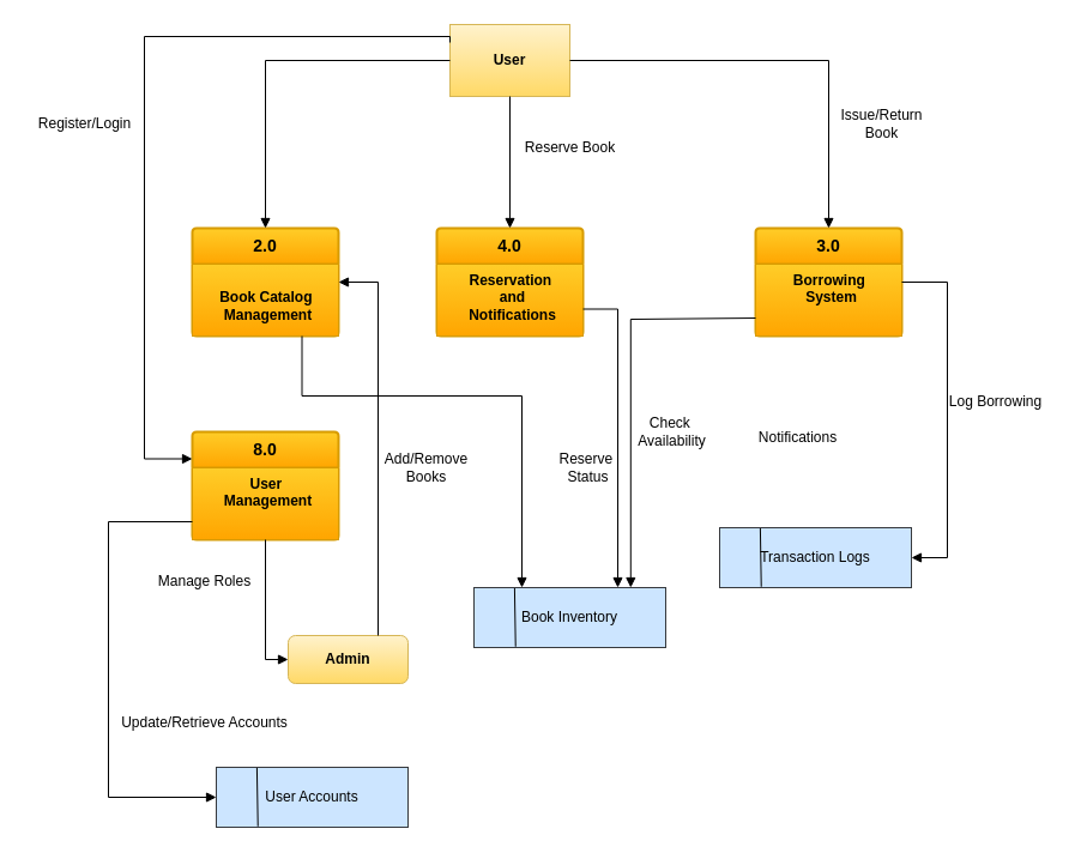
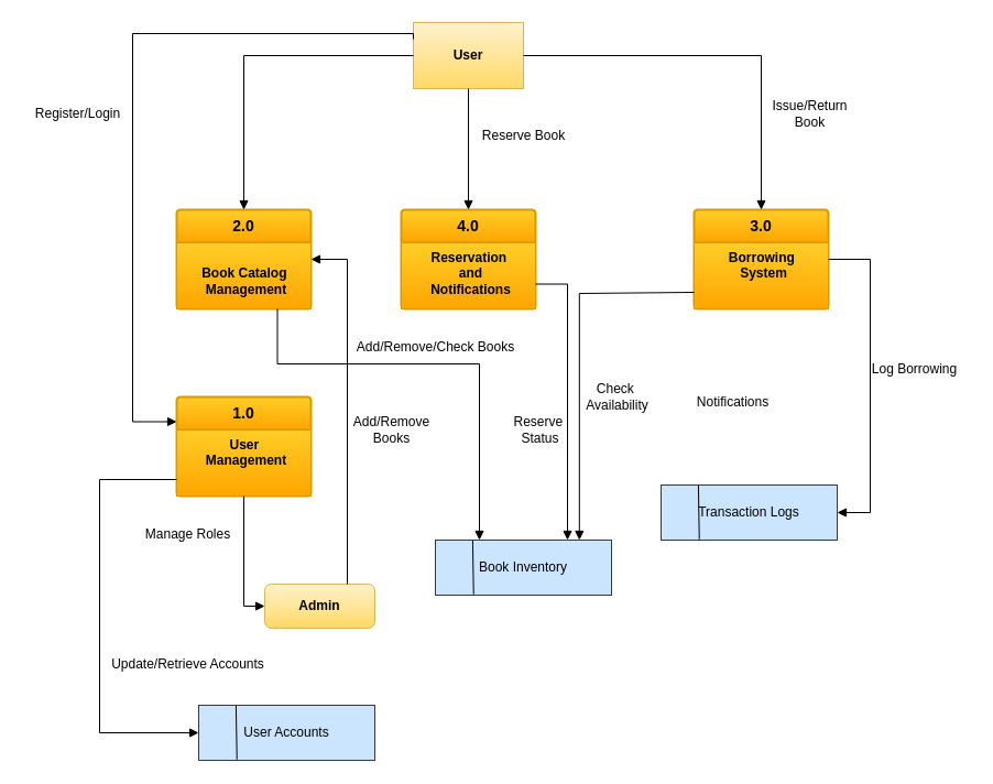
+ <mxCell id="36" value="Add/Remove/Check Books" style="text;html=1;align=center;verticalAlign=middle;resizable=0;points=[];autosize=1;strokeColor=none;fillColor=none;" parent="1" vertex="1"><mxGeometry x="310" y="300" width="170" height="30" as="geometry" /></mxCell>
- <mxCell id="10" value="&lt;b&gt;8.0&lt;/b&gt;" style="swimlane;childLayout=stackLayout;horizontal=1;startSize=30;horizontalStack=0;rounded=1;fontSize=14;fontStyle=0;strokeWidth=2;resizeParent=0;resizeLast=1;shadow=0;dashed=0;align=center;arcSize=4;whiteSpace=wrap;html=1;fillColor=#ffcd28;gradientColor=#ffa500;strokeColor=#d79b00;" parent="1" vertex="1"><mxGeometry x="160" y="360" width="122" height="90" as="geometry" /></mxCell>
+ <mxCell id="10" value="&lt;b&gt;1.0&lt;/b&gt;" style="swimlane;childLayout=stackLayout;horizontal=1;startSize=30;horizontalStack=0;rounded=1;fontSize=14;fontStyle=0;strokeWidth=2;resizeParent=0;resizeLast=1;shadow=0;dashed=0;align=center;arcSize=4;whiteSpace=wrap;html=1;fillColor=#ffcd28;gradientColor=#ffa500;strokeColor=#d79b00;" parent="1" vertex="1"><mxGeometry x="160" y="360" width="122" height="90" as="geometry" /></mxCell>
